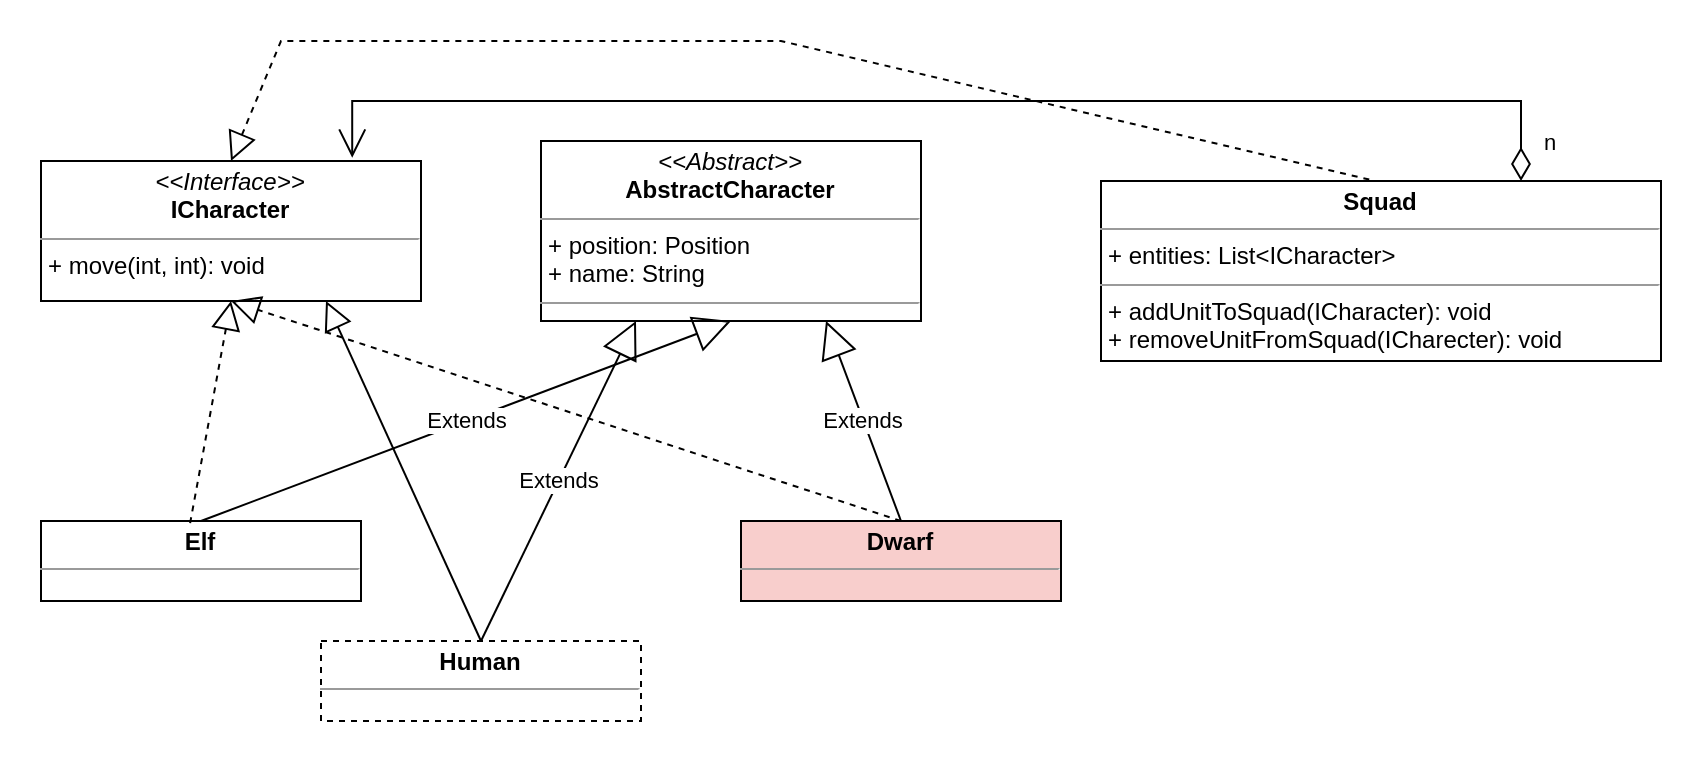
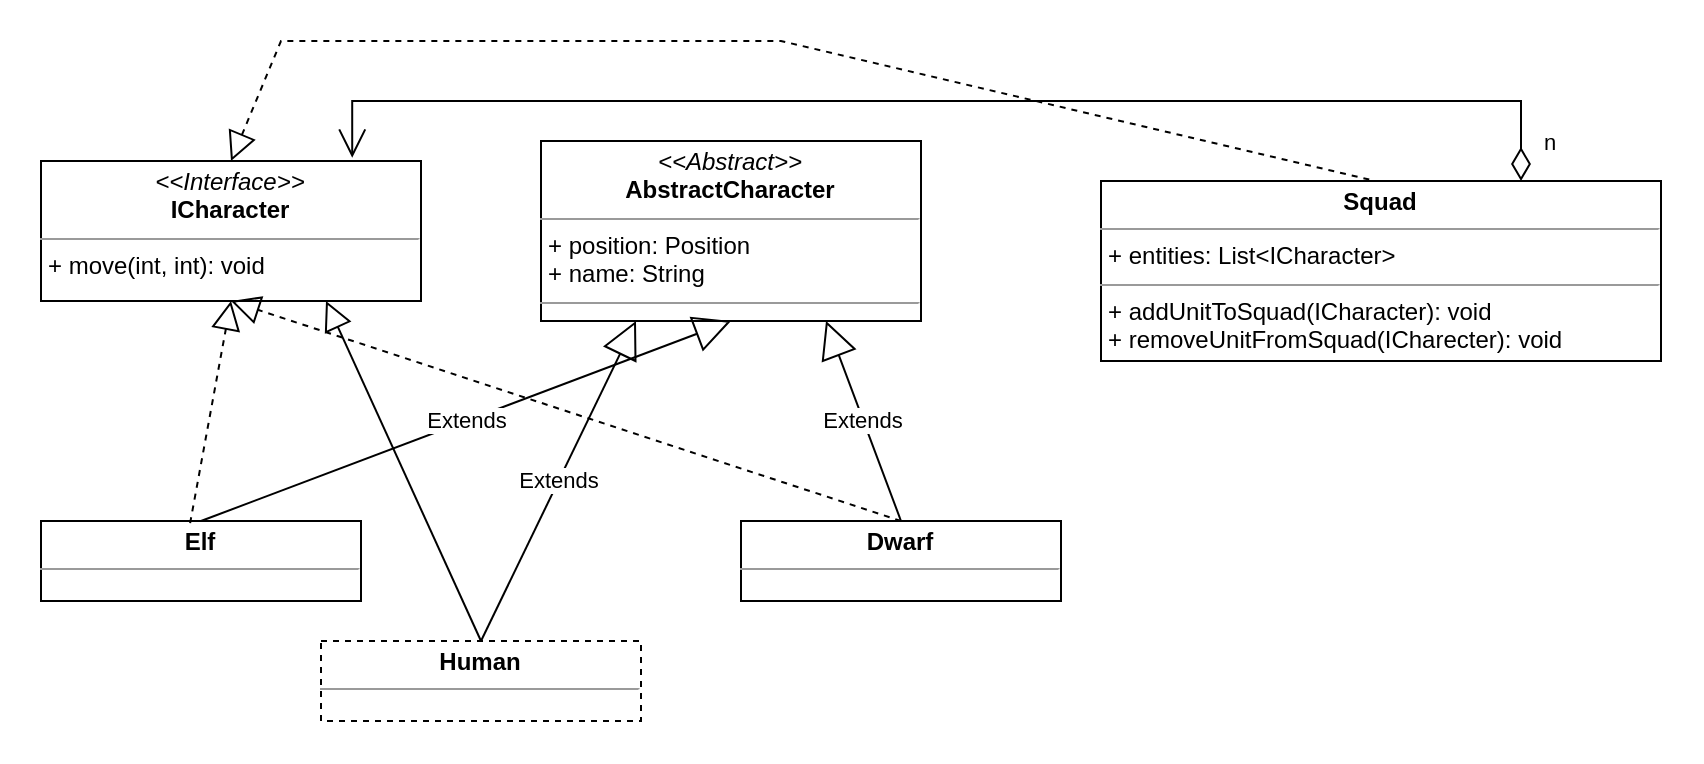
- <mxCell id="4" value="&lt;p style=&quot;margin: 0px ; margin-top: 4px ; text-align: center&quot;&gt;&lt;b&gt;Dwarf&lt;/b&gt;&lt;/p&gt;&lt;hr size=&quot;1&quot;&gt;&lt;p style=&quot;margin: 0px ; margin-left: 4px&quot;&gt;&lt;br&gt;&lt;/p&gt;" style="verticalAlign=top;align=left;overflow=fill;fontSize=12;fontFamily=Helvetica;html=1;fillColor=#f8cecc;" vertex="1" parent="1"><mxGeometry x="370" y="260" width="160" height="40" as="geometry" /></mxCell>
+ <mxCell id="4" value="&lt;p style=&quot;margin: 0px ; margin-top: 4px ; text-align: center&quot;&gt;&lt;b&gt;Dwarf&lt;/b&gt;&lt;/p&gt;&lt;hr size=&quot;1&quot;&gt;&lt;p style=&quot;margin: 0px ; margin-left: 4px&quot;&gt;&lt;br&gt;&lt;/p&gt;" style="verticalAlign=top;align=left;overflow=fill;fontSize=12;fontFamily=Helvetica;html=1;" vertex="1" parent="1"><mxGeometry x="370" y="260" width="160" height="40" as="geometry" /></mxCell>
